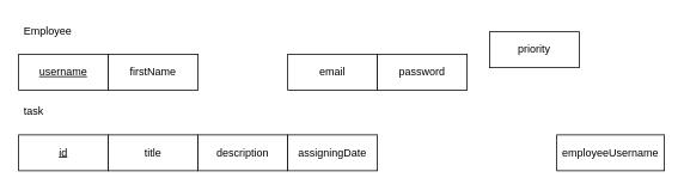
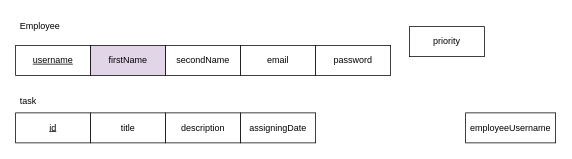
- <mxCell id="3" value="firstName" style="whiteSpace=wrap;html=1;align=center;" parent="1" vertex="1"><mxGeometry x="120" y="60" width="100" height="40" as="geometry" /></mxCell>
+ <mxCell id="3" value="firstName" style="whiteSpace=wrap;html=1;align=center;fillColor=#e1d5e7;" parent="1" vertex="1"><mxGeometry x="120" y="60" width="100" height="40" as="geometry" /></mxCell>
+ <mxCell id="4" value="secondName" style="whiteSpace=wrap;html=1;align=center;" parent="1" vertex="1"><mxGeometry x="220" y="60" width="100" height="40" as="geometry" /></mxCell>
- <mxCell id="14" value="task" style="text;strokeColor=none;fillColor=none;spacingLeft=4;spacingRight=4;overflow=hidden;rotatable=0;points=[[0,0.5],[1,0.5]];portConstraint=eastwest;fontSize=12;" parent="1" vertex="1"><mxGeometry x="20" y="110" width="40" height="30" as="geometry" /></mxCell>
+ <mxCell id="14" value="task" style="text;strokeColor=none;fillColor=none;spacingLeft=4;spacingRight=4;overflow=hidden;rotatable=0;points=[[0,0.5],[1,0.5]];portConstraint=eastwest;fontSize=12;" parent="1" vertex="1"><mxGeometry x="20" y="120" width="40" height="30" as="geometry" /></mxCell>
